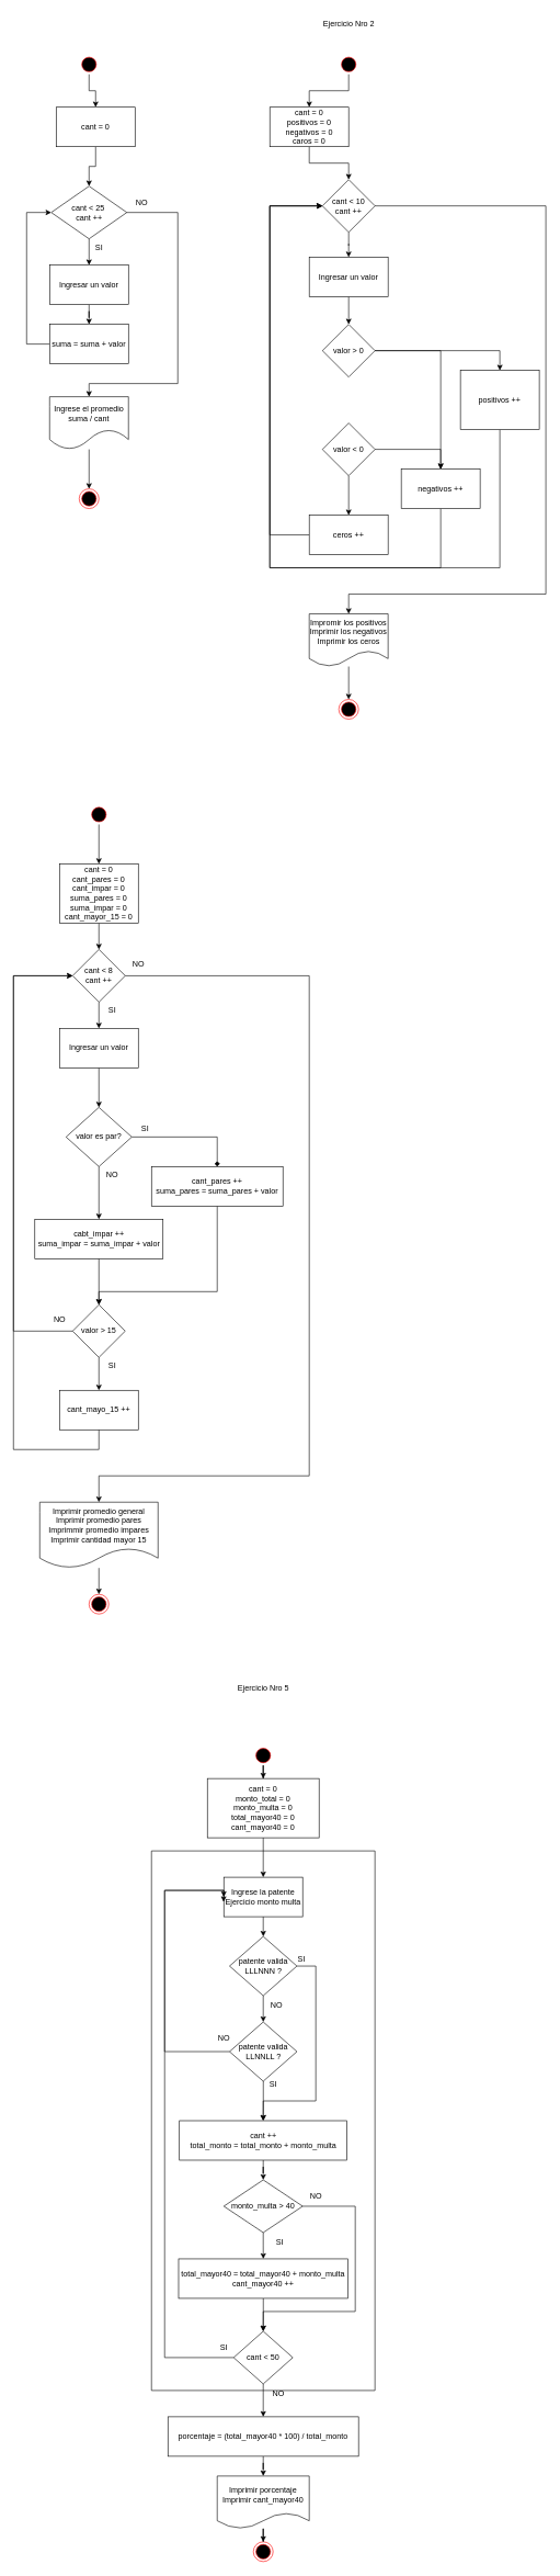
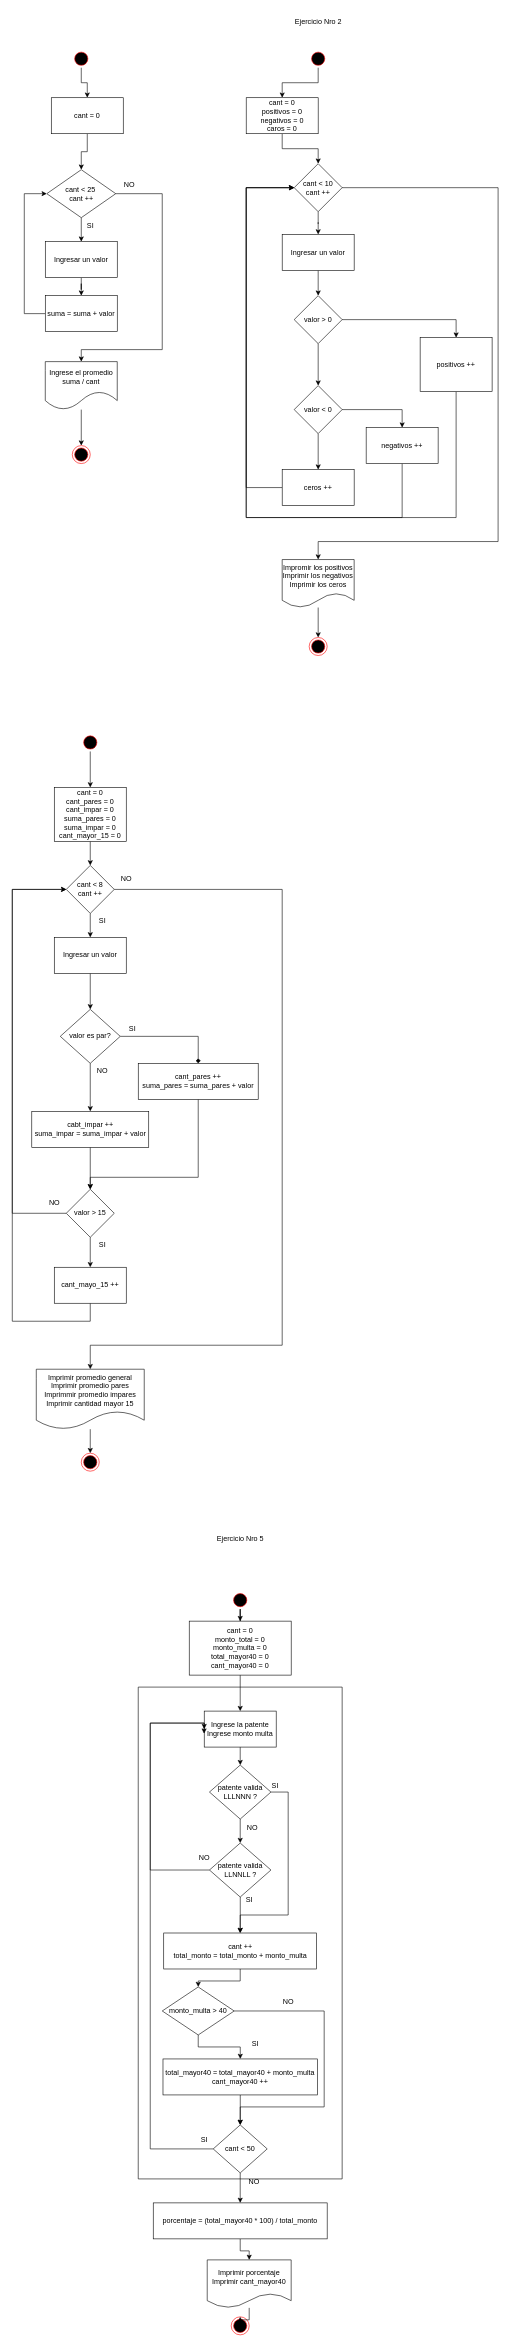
- <mxCell id="35" value="" style="edgeStyle=orthogonalEdgeStyle;rounded=0;orthogonalLoop=1;jettySize=auto;html=1;" parent="1" source="37" target="39" edge="1"><mxGeometry relative="1" as="geometry" /></mxCell>
+ <mxCell id="35" value="" style="edgeStyle=orthogonalEdgeStyle;rounded=0;orthogonalLoop=1;jettySize=auto;html=1;" parent="1" source="37" target="34" edge="1"><mxGeometry relative="1" as="geometry" /></mxCell>
- <mxCell id="80" value="Ingrese la patente&lt;br&gt;Ejercicio monto multa" style="rounded=0;whiteSpace=wrap;html=1;" parent="78" vertex="1"><mxGeometry x="110" y="40" width="120" height="60" as="geometry" /></mxCell>
+ <mxCell id="80" value="Ingrese la patente&lt;br&gt;Ingrese monto multa" style="rounded=0;whiteSpace=wrap;html=1;" parent="78" vertex="1"><mxGeometry x="110" y="40" width="120" height="60" as="geometry" /></mxCell>
- <mxCell id="92" value="monto_multa &amp;gt; 40" style="rhombus;whiteSpace=wrap;html=1;" parent="78" vertex="1"><mxGeometry x="110" y="500" width="120" height="80" as="geometry" /></mxCell>
+ <mxCell id="92" value="monto_multa &amp;gt; 40" style="rhombus;whiteSpace=wrap;html=1;" parent="78" vertex="1"><mxGeometry x="40" y="500" width="120" height="80" as="geometry" /></mxCell>
- <mxCell id="105" value="Imprimir porcentaje&lt;br&gt;Imprimir cant_mayor40" style="shape=document;whiteSpace=wrap;html=1;boundedLbl=1;" parent="1" vertex="1"><mxGeometry x="330" y="3762" width="140" height="80" as="geometry" /></mxCell>
+ <mxCell id="105" value="Imprimir porcentaje&lt;br&gt;Imprimir cant_mayor40" style="shape=document;whiteSpace=wrap;html=1;boundedLbl=1;" parent="1" vertex="1"><mxGeometry x="345" y="3767" width="140" height="80" as="geometry" /></mxCell>
